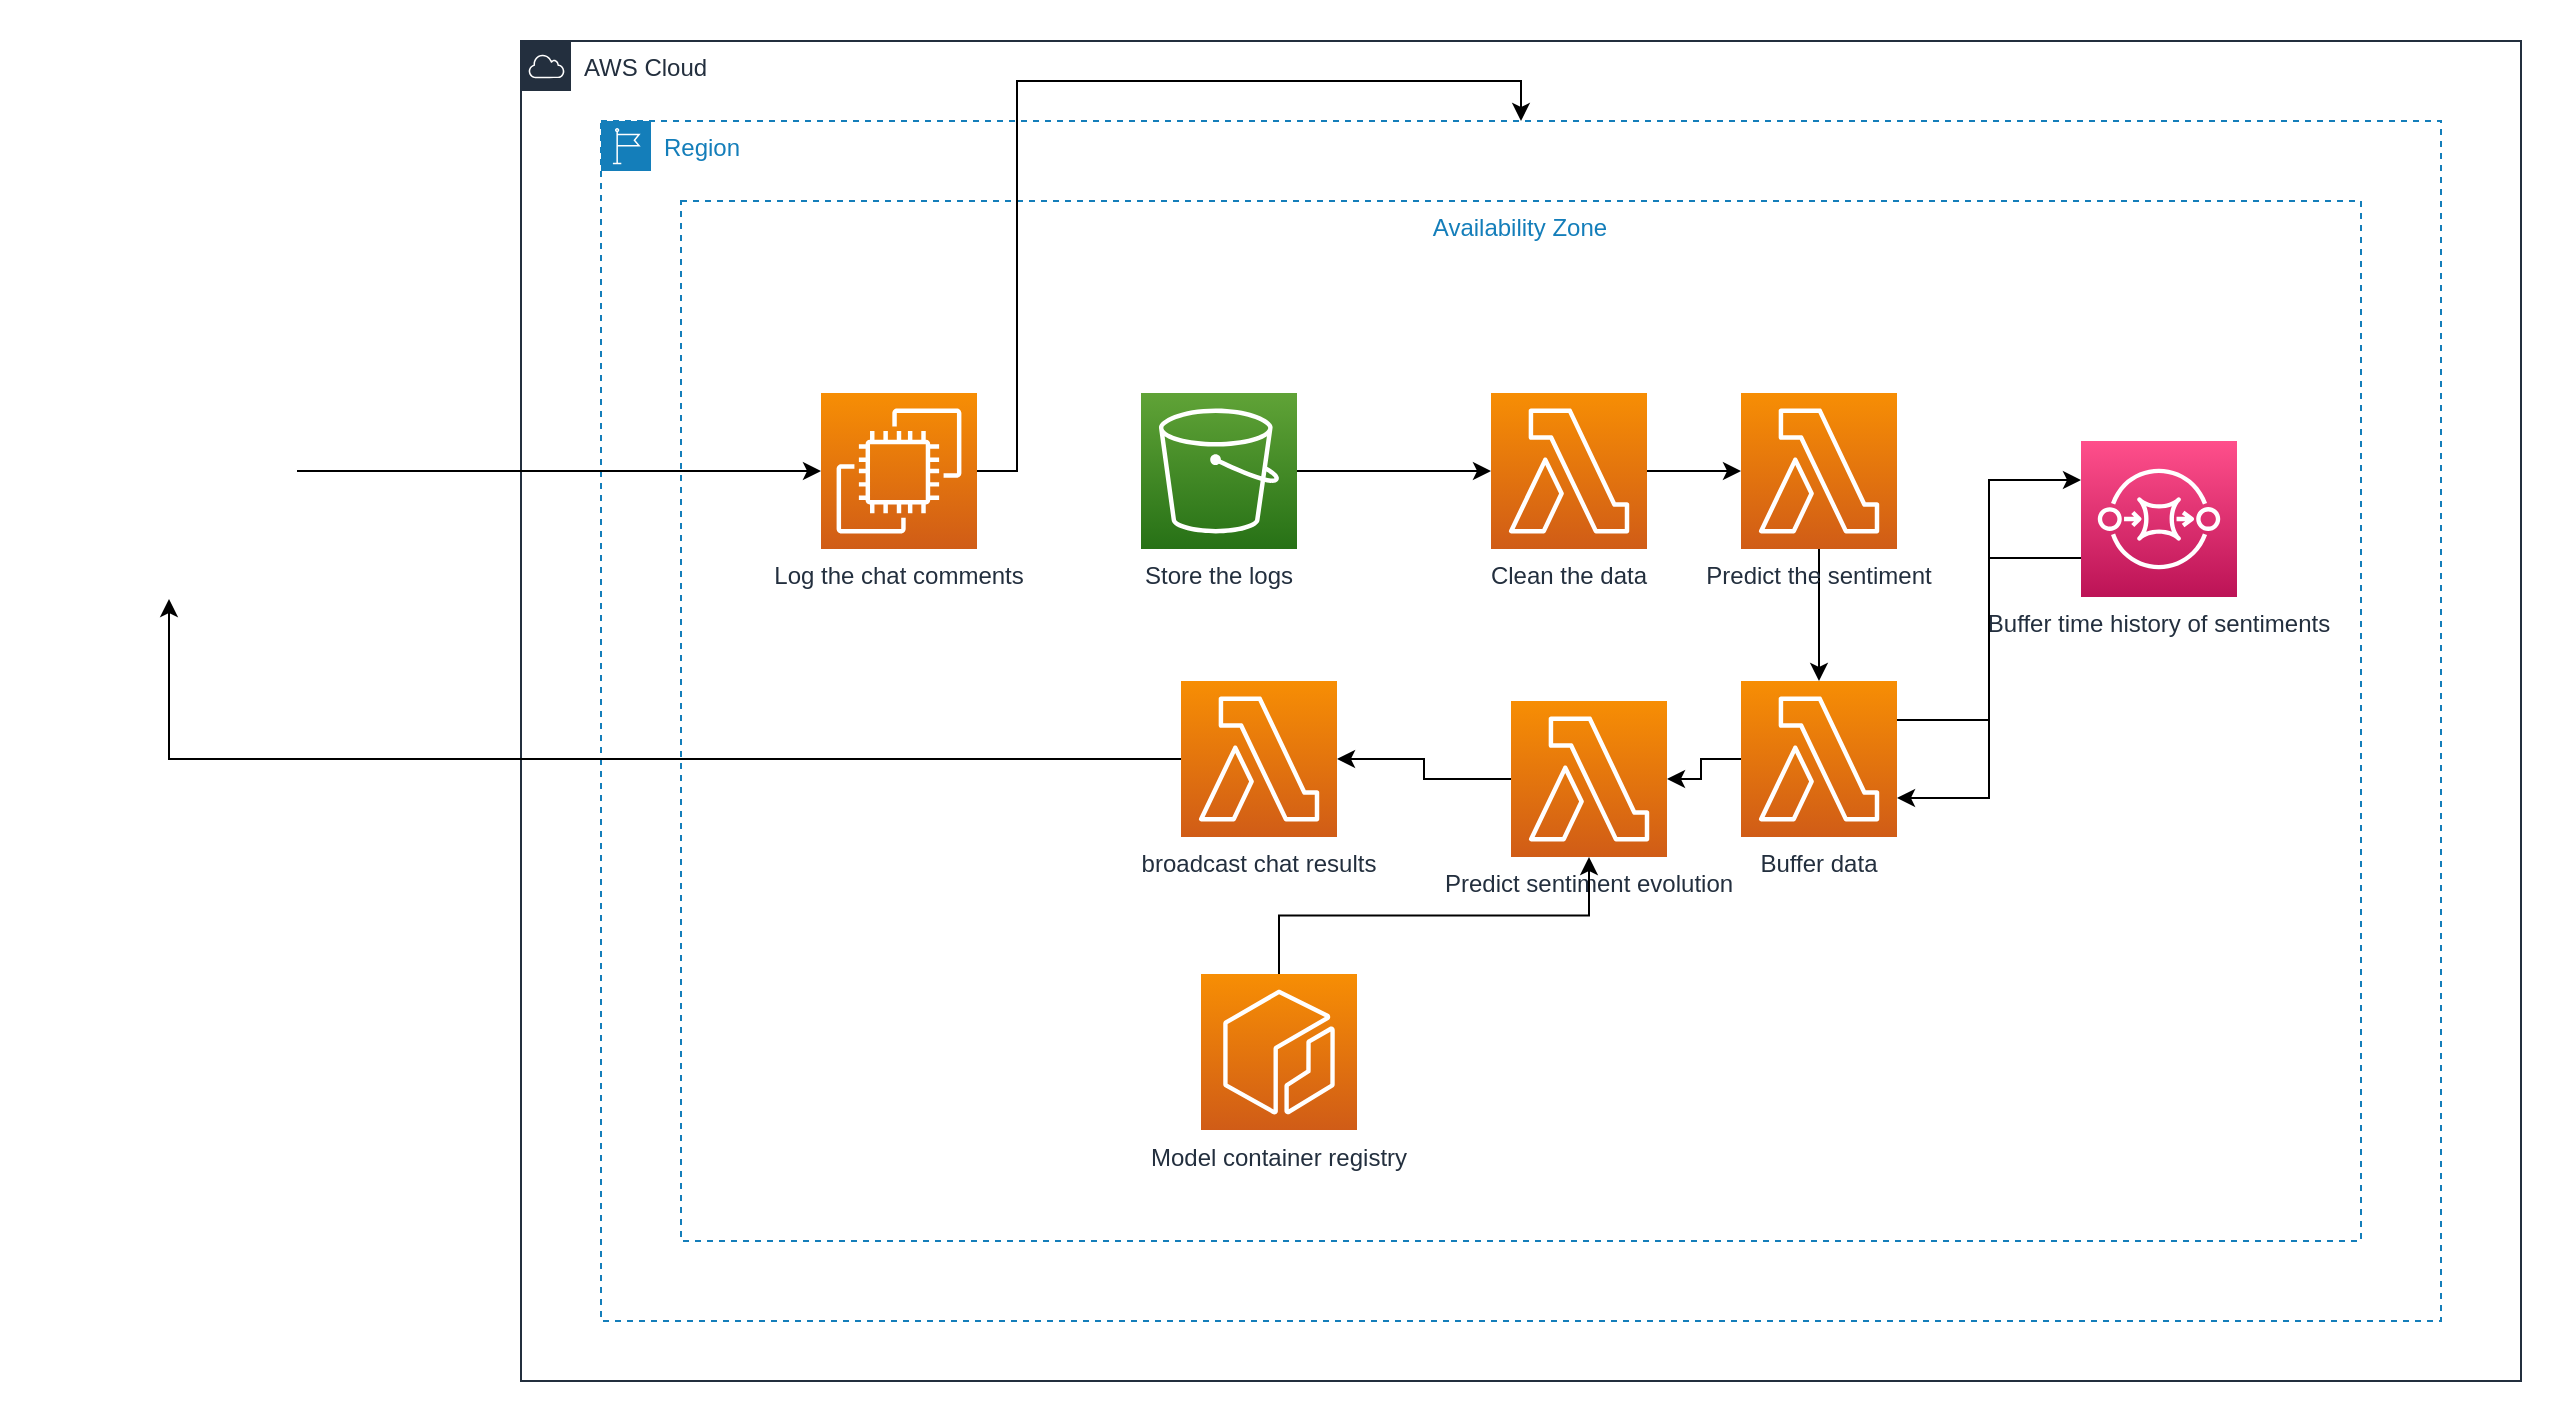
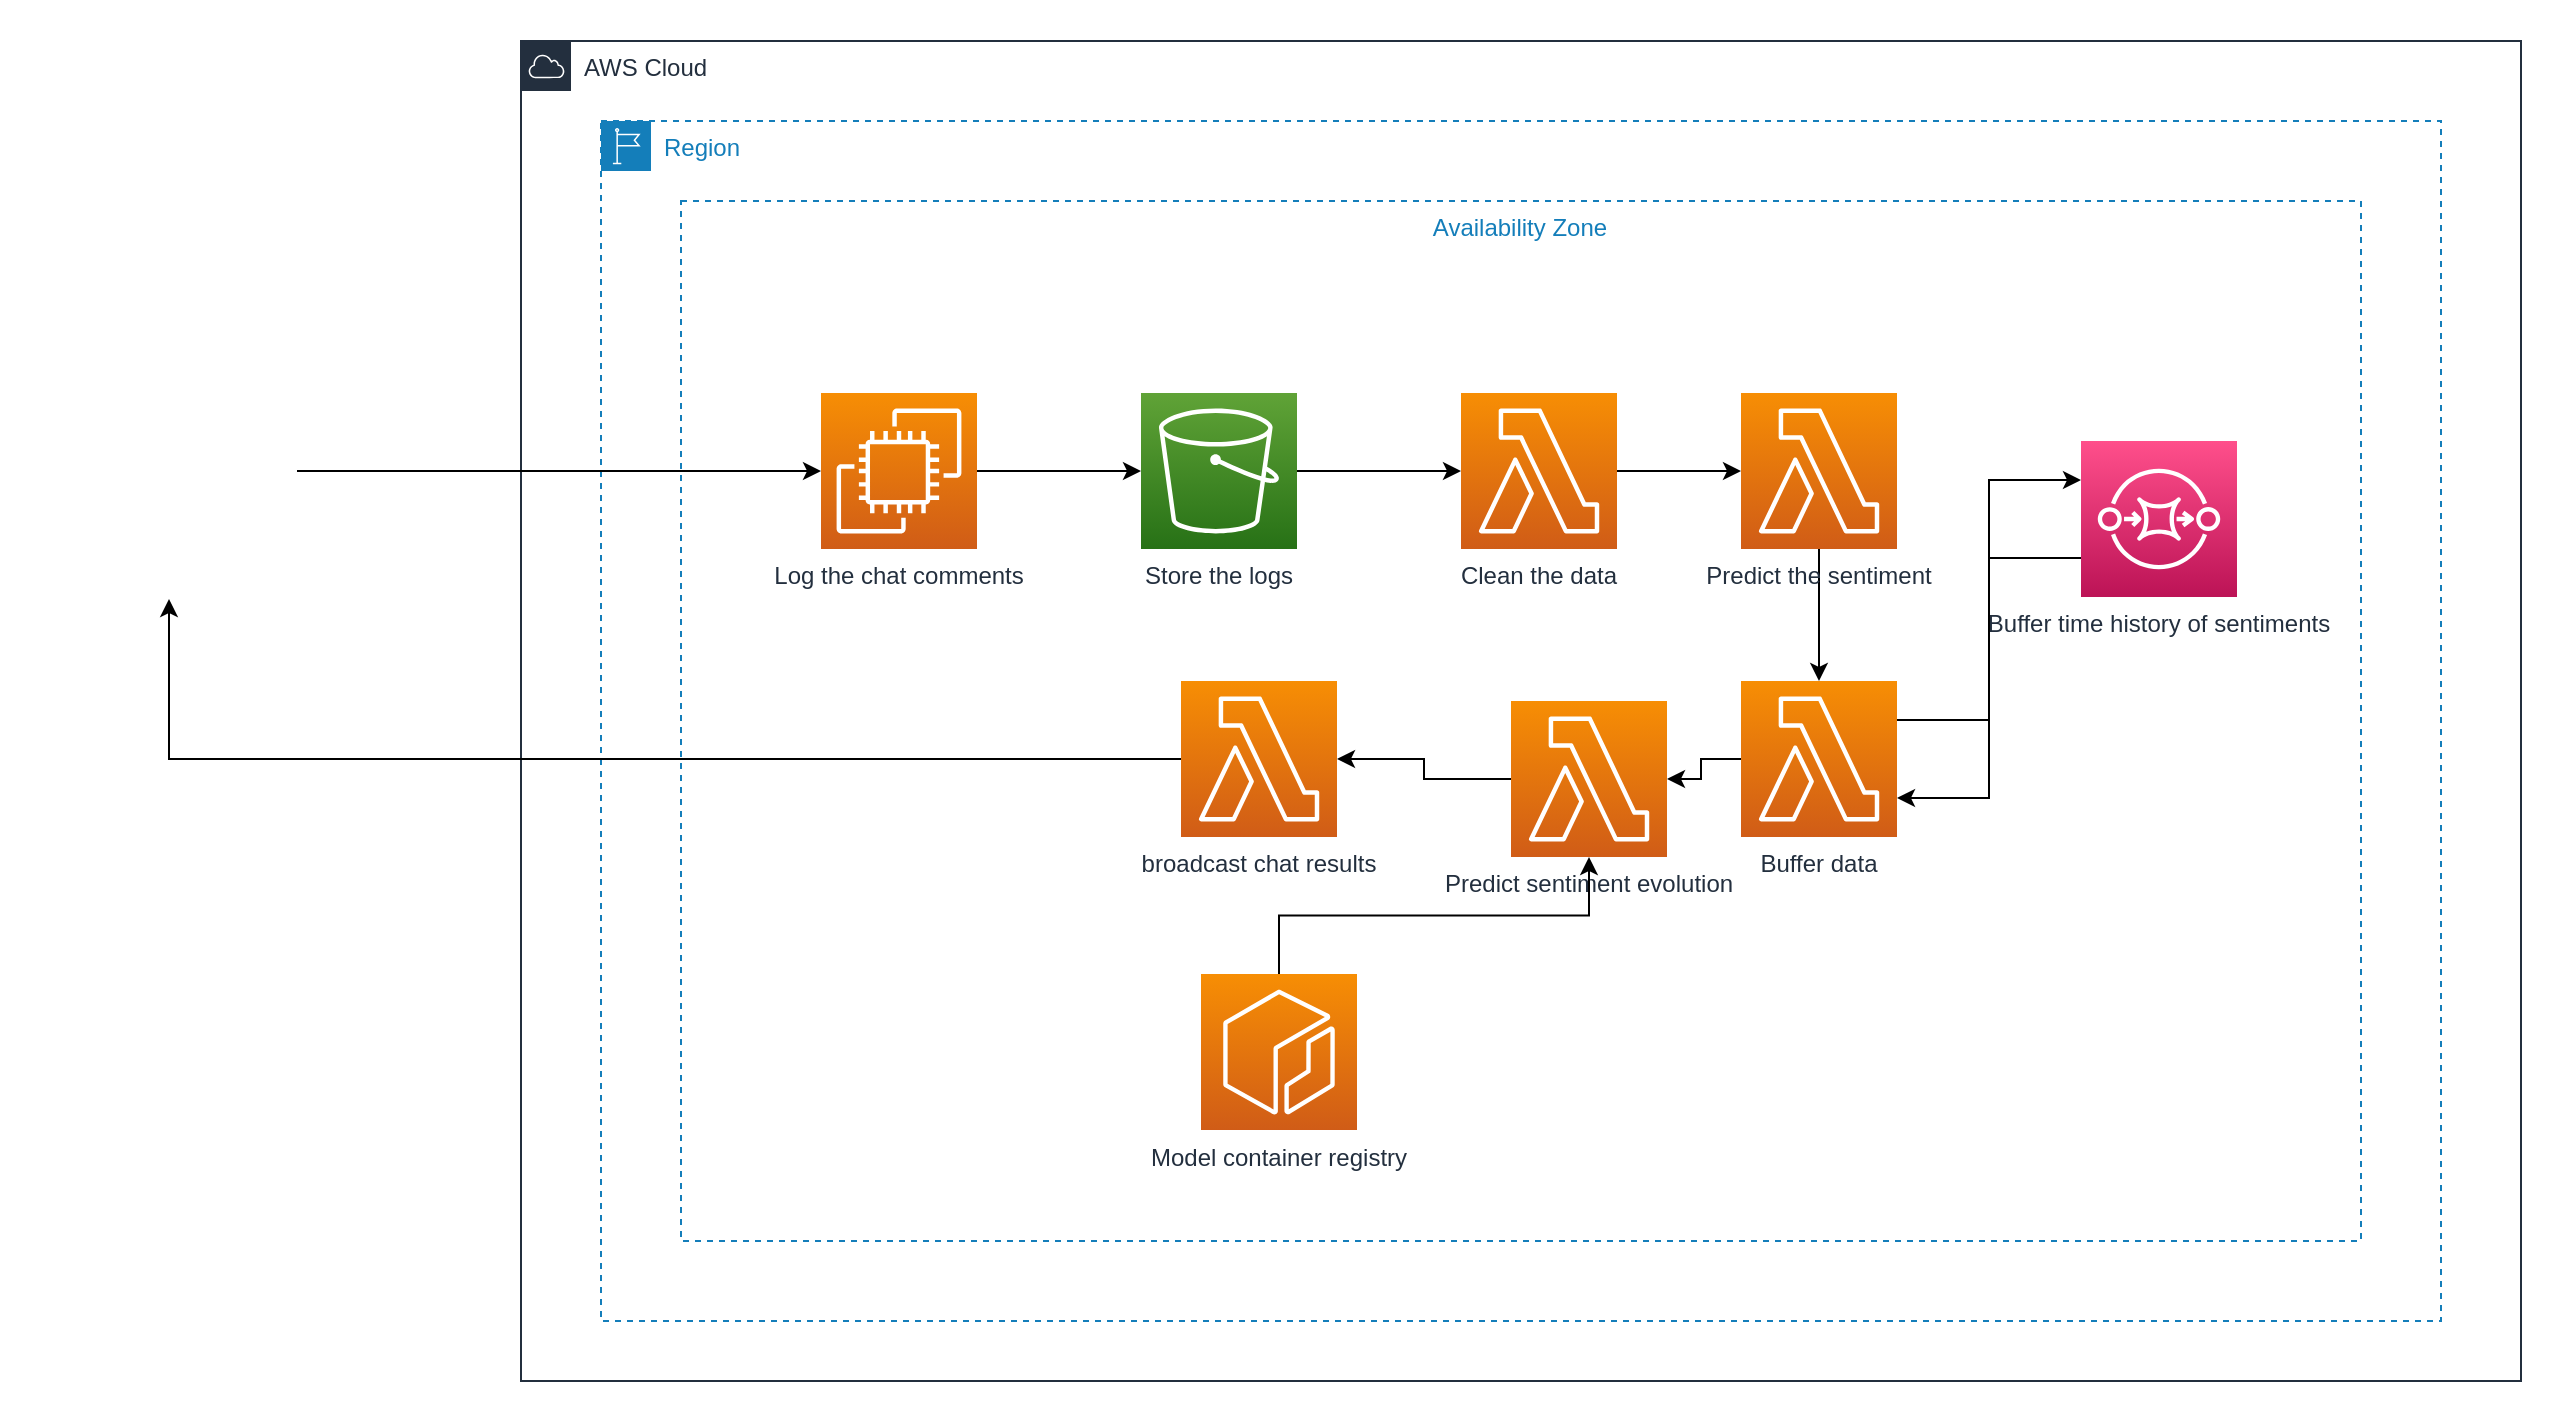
- <mxCell id="5" style="edgeStyle=orthogonalEdgeStyle;rounded=0;orthogonalLoop=1;jettySize=auto;html=1;exitX=1;exitY=0.5;exitDx=0;exitDy=0;exitPerimeter=0;" parent="1" source="7" target="4" edge="1"><mxGeometry relative="1" as="geometry" /></mxCell>
+ <mxCell id="5" style="edgeStyle=orthogonalEdgeStyle;rounded=0;orthogonalLoop=1;jettySize=auto;html=1;exitX=1;exitY=0.5;exitDx=0;exitDy=0;exitPerimeter=0;entryX=0;entryY=0.5;entryDx=0;entryDy=0;entryPerimeter=0;" parent="1" source="7" target="9" edge="1"><mxGeometry relative="1" as="geometry" /></mxCell>
- <mxCell id="11" value="Clean the data" style="sketch=0;points=[[0,0,0],[0.25,0,0],[0.5,0,0],[0.75,0,0],[1,0,0],[0,1,0],[0.25,1,0],[0.5,1,0],[0.75,1,0],[1,1,0],[0,0.25,0],[0,0.5,0],[0,0.75,0],[1,0.25,0],[1,0.5,0],[1,0.75,0]];outlineConnect=0;fontColor=#232F3E;gradientColor=#F78E04;gradientDirection=north;fillColor=#D05C17;strokeColor=#ffffff;dashed=0;verticalLabelPosition=bottom;verticalAlign=top;align=center;html=1;fontSize=12;fontStyle=0;aspect=fixed;shape=mxgraph.aws4.resourceIcon;resIcon=mxgraph.aws4.lambda;" parent="1" vertex="1"><mxGeometry x="745" y="196" width="78" height="78" as="geometry" /></mxCell>
+ <mxCell id="11" value="Clean the data" style="sketch=0;points=[[0,0,0],[0.25,0,0],[0.5,0,0],[0.75,0,0],[1,0,0],[0,1,0],[0.25,1,0],[0.5,1,0],[0.75,1,0],[1,1,0],[0,0.25,0],[0,0.5,0],[0,0.75,0],[1,0.25,0],[1,0.5,0],[1,0.75,0]];outlineConnect=0;fontColor=#232F3E;gradientColor=#F78E04;gradientDirection=north;fillColor=#D05C17;strokeColor=#ffffff;dashed=0;verticalLabelPosition=bottom;verticalAlign=top;align=center;html=1;fontSize=12;fontStyle=0;aspect=fixed;shape=mxgraph.aws4.resourceIcon;resIcon=mxgraph.aws4.lambda;" parent="1" vertex="1"><mxGeometry x="730" y="196" width="78" height="78" as="geometry" /></mxCell>
